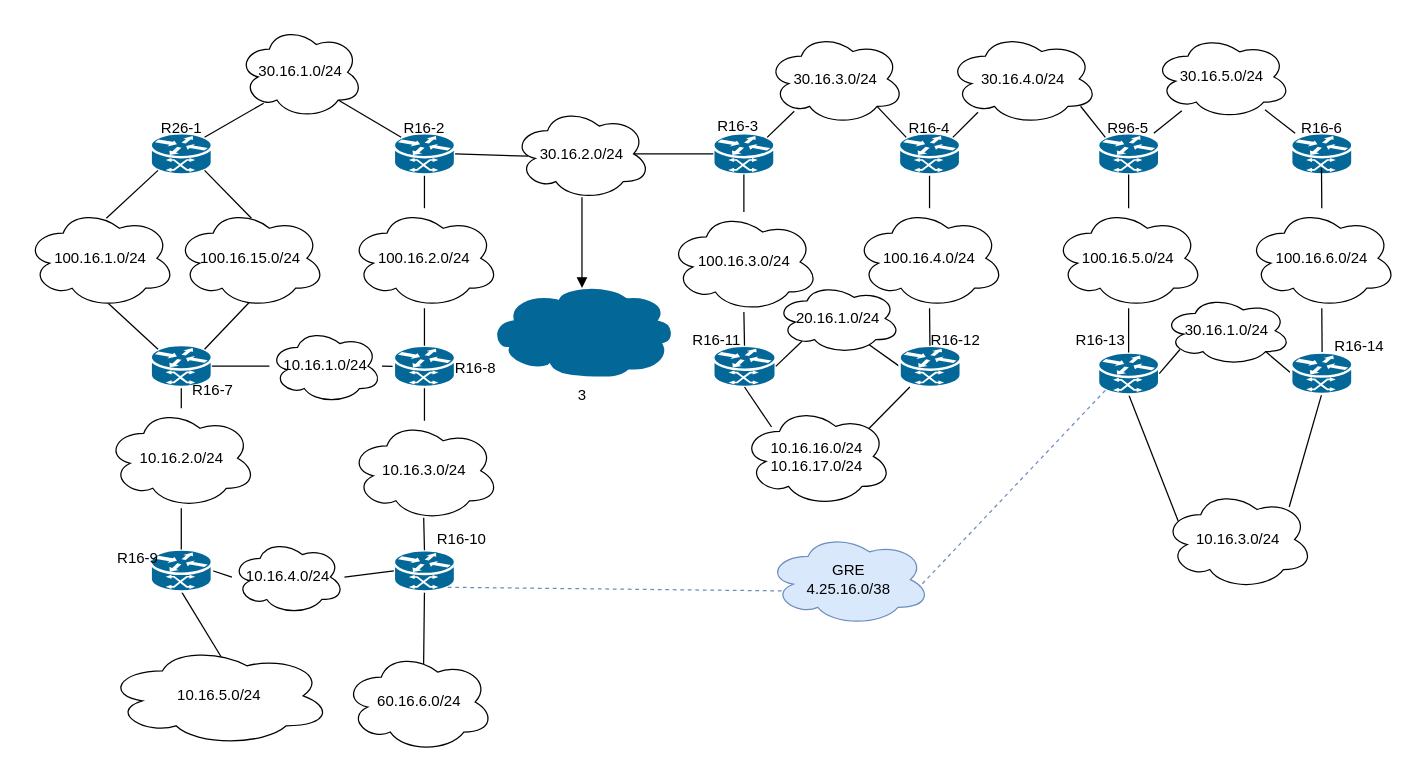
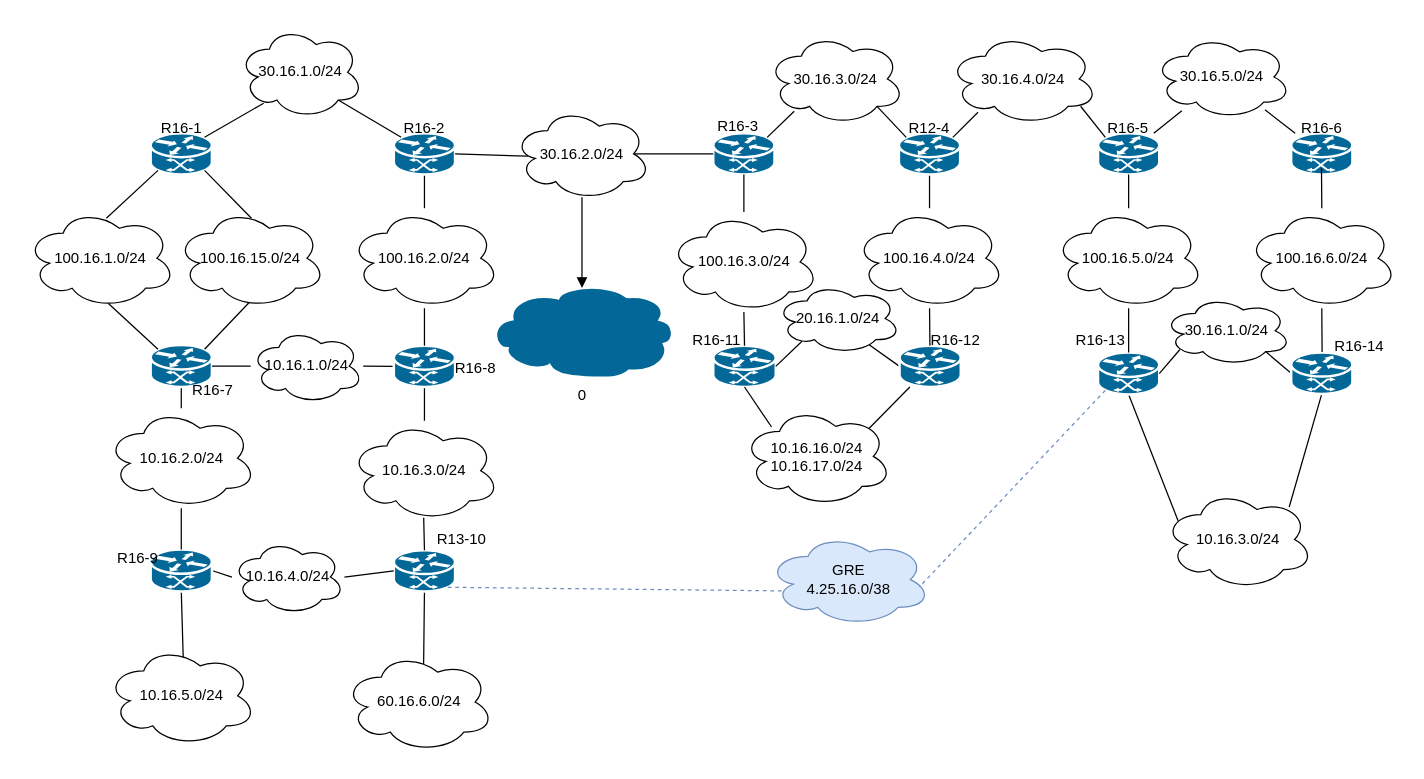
- <mxCell id="85" value="R26-1" style="text;html=1;align=center;verticalAlign=middle;whiteSpace=wrap;rounded=0;" parent="1" vertex="1"><mxGeometry x="114.5" y="86.5" width="60" height="30" as="geometry" /></mxCell>
+ <mxCell id="85" value="R16-1" style="text;html=1;align=center;verticalAlign=middle;whiteSpace=wrap;rounded=0;" parent="1" vertex="1"><mxGeometry x="114.5" y="86.5" width="60" height="30" as="geometry" /></mxCell>
- <mxCell id="88" value="R16-4" style="text;html=1;align=center;verticalAlign=middle;whiteSpace=wrap;rounded=0;" parent="1" vertex="1"><mxGeometry x="713" y="86.5" width="60" height="30" as="geometry" /></mxCell>
+ <mxCell id="88" value="R12-4" style="text;html=1;align=center;verticalAlign=middle;whiteSpace=wrap;rounded=0;" parent="1" vertex="1"><mxGeometry x="713" y="86.5" width="60" height="30" as="geometry" /></mxCell>
- <mxCell id="89" value="R96-5" style="text;html=1;align=center;verticalAlign=middle;whiteSpace=wrap;rounded=0;" parent="1" vertex="1"><mxGeometry x="872.25" y="86.5" width="60" height="30" as="geometry" /></mxCell>
+ <mxCell id="89" value="R16-5" style="text;html=1;align=center;verticalAlign=middle;whiteSpace=wrap;rounded=0;" parent="1" vertex="1"><mxGeometry x="872.25" y="86.5" width="60" height="30" as="geometry" /></mxCell>
- <mxCell id="54" value="10.16.1.0/24" style="ellipse;shape=cloud;whiteSpace=wrap;html=1;" parent="1" vertex="1"><mxGeometry x="215" y="262.31" width="90" height="59.88" as="geometry" /></mxCell>
+ <mxCell id="54" value="10.16.1.0/24" style="ellipse;shape=cloud;whiteSpace=wrap;html=1;" parent="1" vertex="1"><mxGeometry x="200" y="262.31" width="90" height="59.88" as="geometry" /></mxCell>
- <mxCell id="3" value="3" style="shape=mxgraph.cisco.storage.cloud;sketch=0;html=1;pointerEvents=1;dashed=0;fillColor=#036897;strokeColor=#ffffff;strokeWidth=2;verticalLabelPosition=bottom;verticalAlign=top;align=center;outlineConnect=0;" parent="2" vertex="1"><mxGeometry width="150" height="76" as="geometry" /></mxCell>
+ <mxCell id="3" value="0" style="shape=mxgraph.cisco.storage.cloud;sketch=0;html=1;pointerEvents=1;dashed=0;fillColor=#036897;strokeColor=#ffffff;strokeWidth=2;verticalLabelPosition=bottom;verticalAlign=top;align=center;outlineConnect=0;" parent="2" vertex="1"><mxGeometry width="150" height="76" as="geometry" /></mxCell>
- <mxCell id="94" value="R16-10" style="text;html=1;align=center;verticalAlign=middle;whiteSpace=wrap;rounded=0;" parent="1" vertex="1"><mxGeometry x="339" y="416" width="60" height="30" as="geometry" /></mxCell>
+ <mxCell id="94" value="R13-10" style="text;html=1;align=center;verticalAlign=middle;whiteSpace=wrap;rounded=0;" parent="1" vertex="1"><mxGeometry x="339" y="416" width="60" height="30" as="geometry" /></mxCell>
- <mxCell id="43" value="10.16.5.0/24" style="ellipse;shape=cloud;whiteSpace=wrap;html=1;" parent="1" vertex="1"><mxGeometry x="84.5" y="516" width="180" height="80" as="geometry" /></mxCell>
+ <mxCell id="43" value="10.16.5.0/24" style="ellipse;shape=cloud;whiteSpace=wrap;html=1;" parent="1" vertex="1"><mxGeometry x="84.5" y="516" width="120" height="80" as="geometry" /></mxCell>
